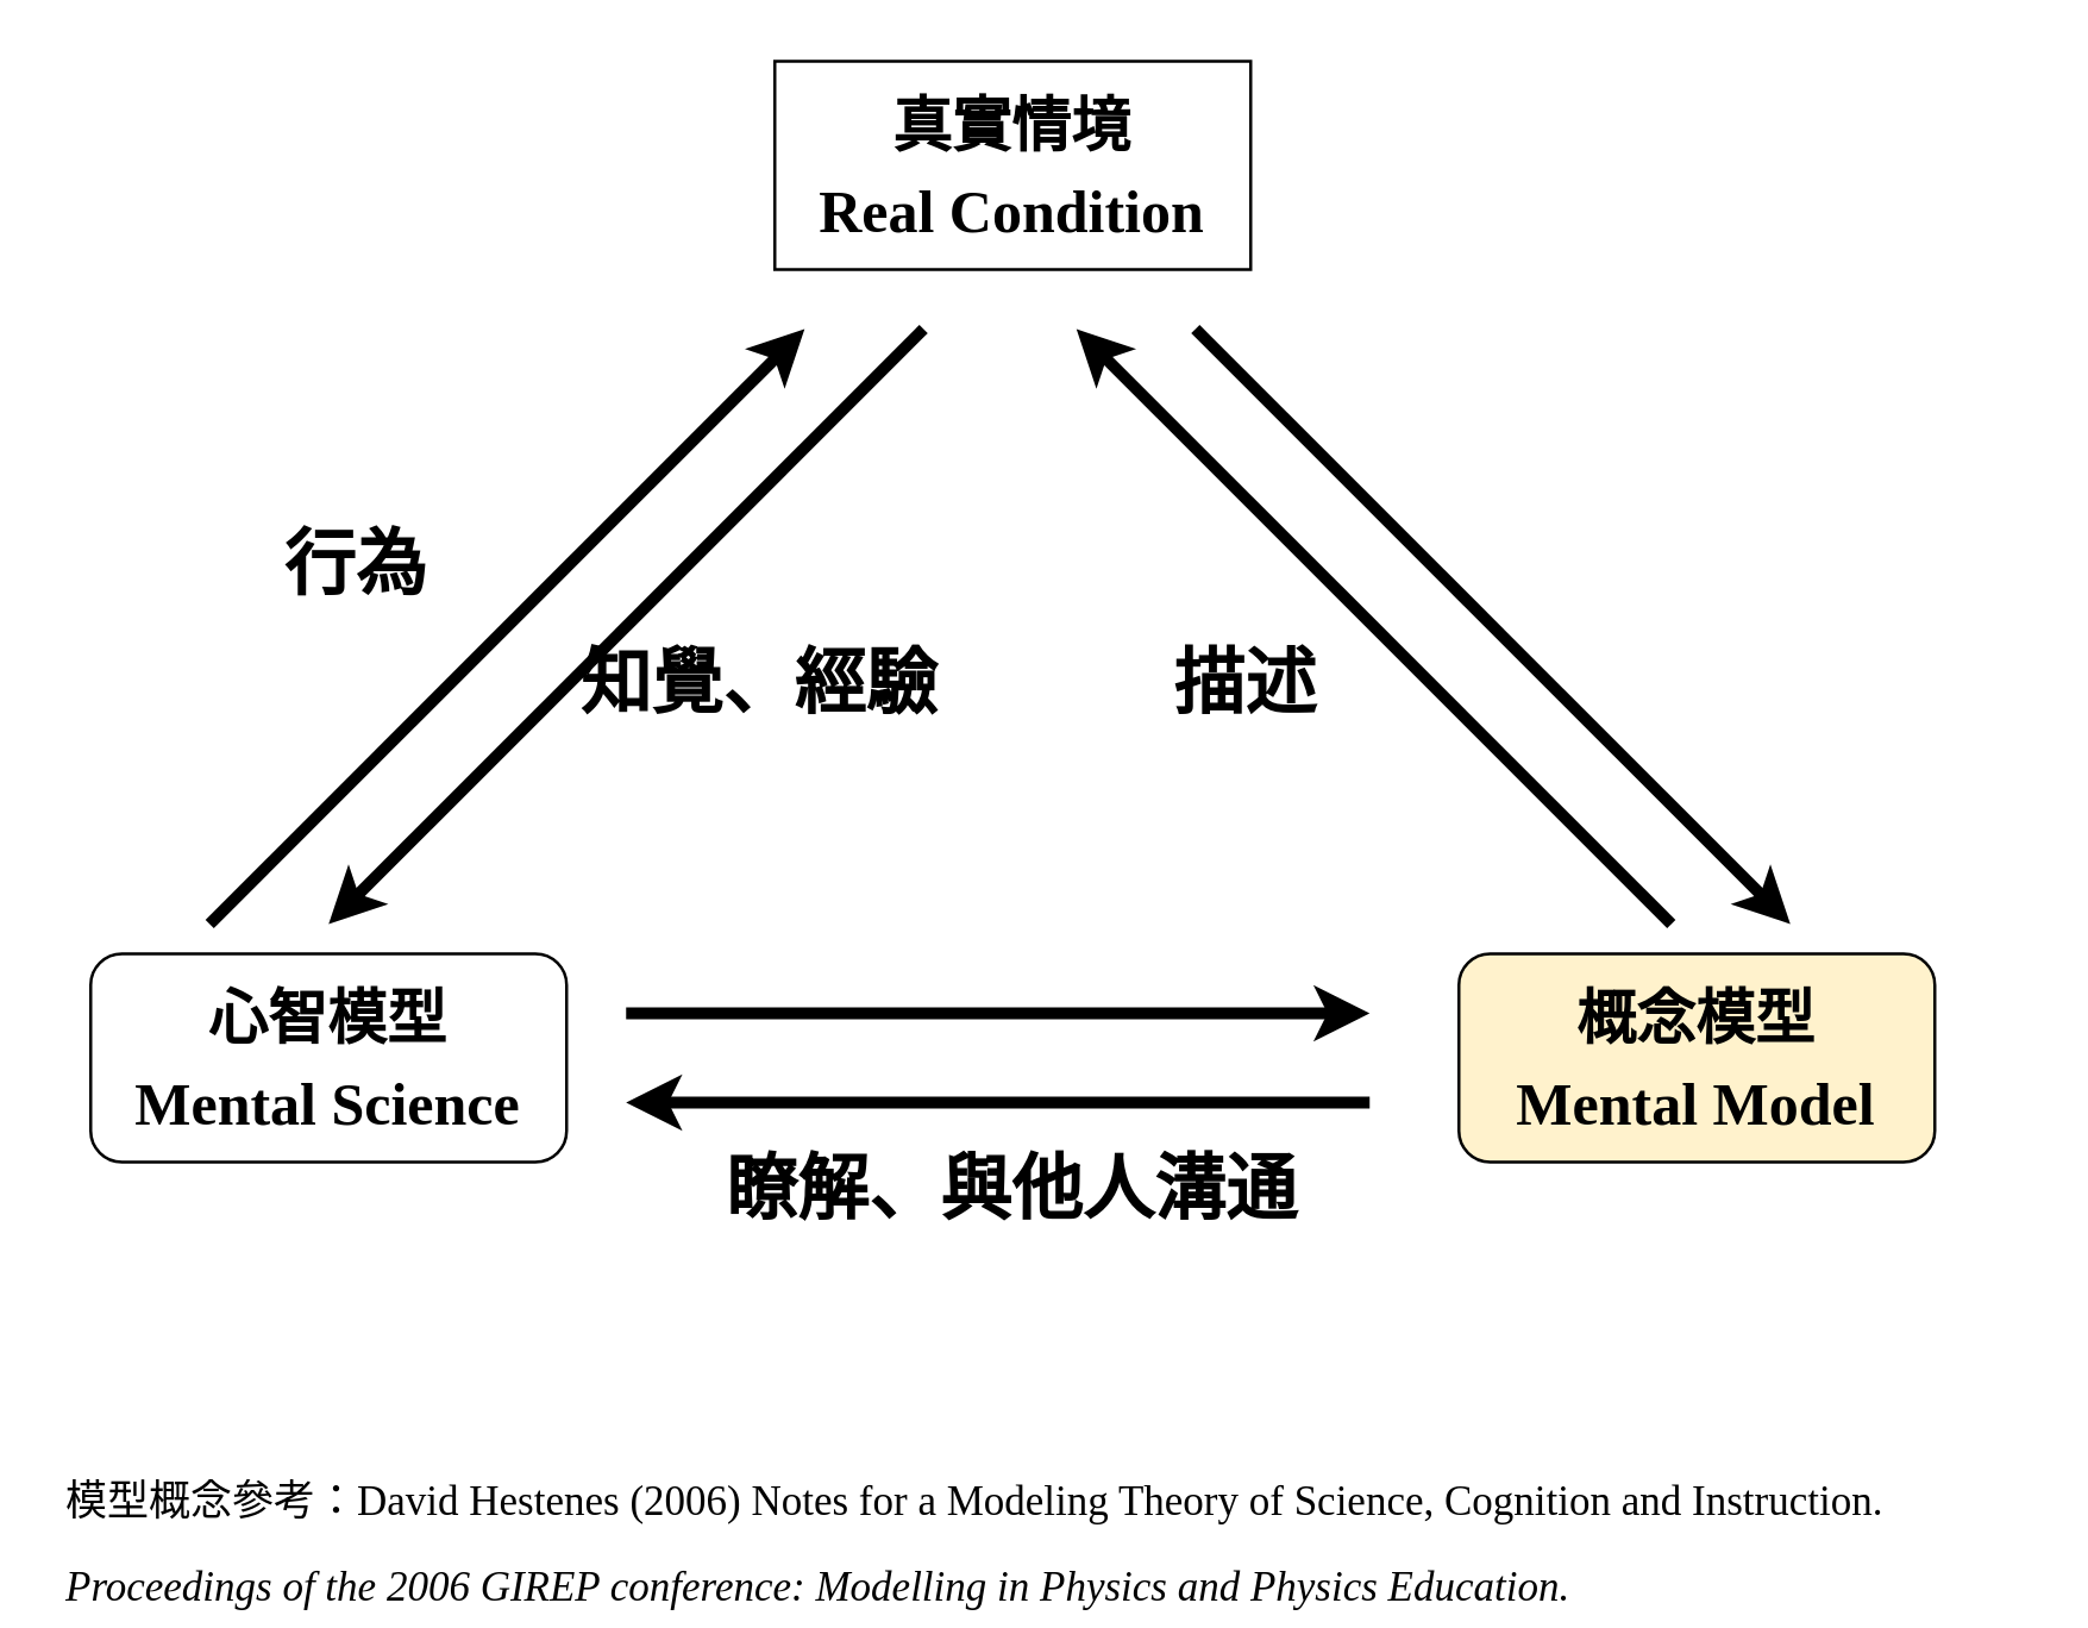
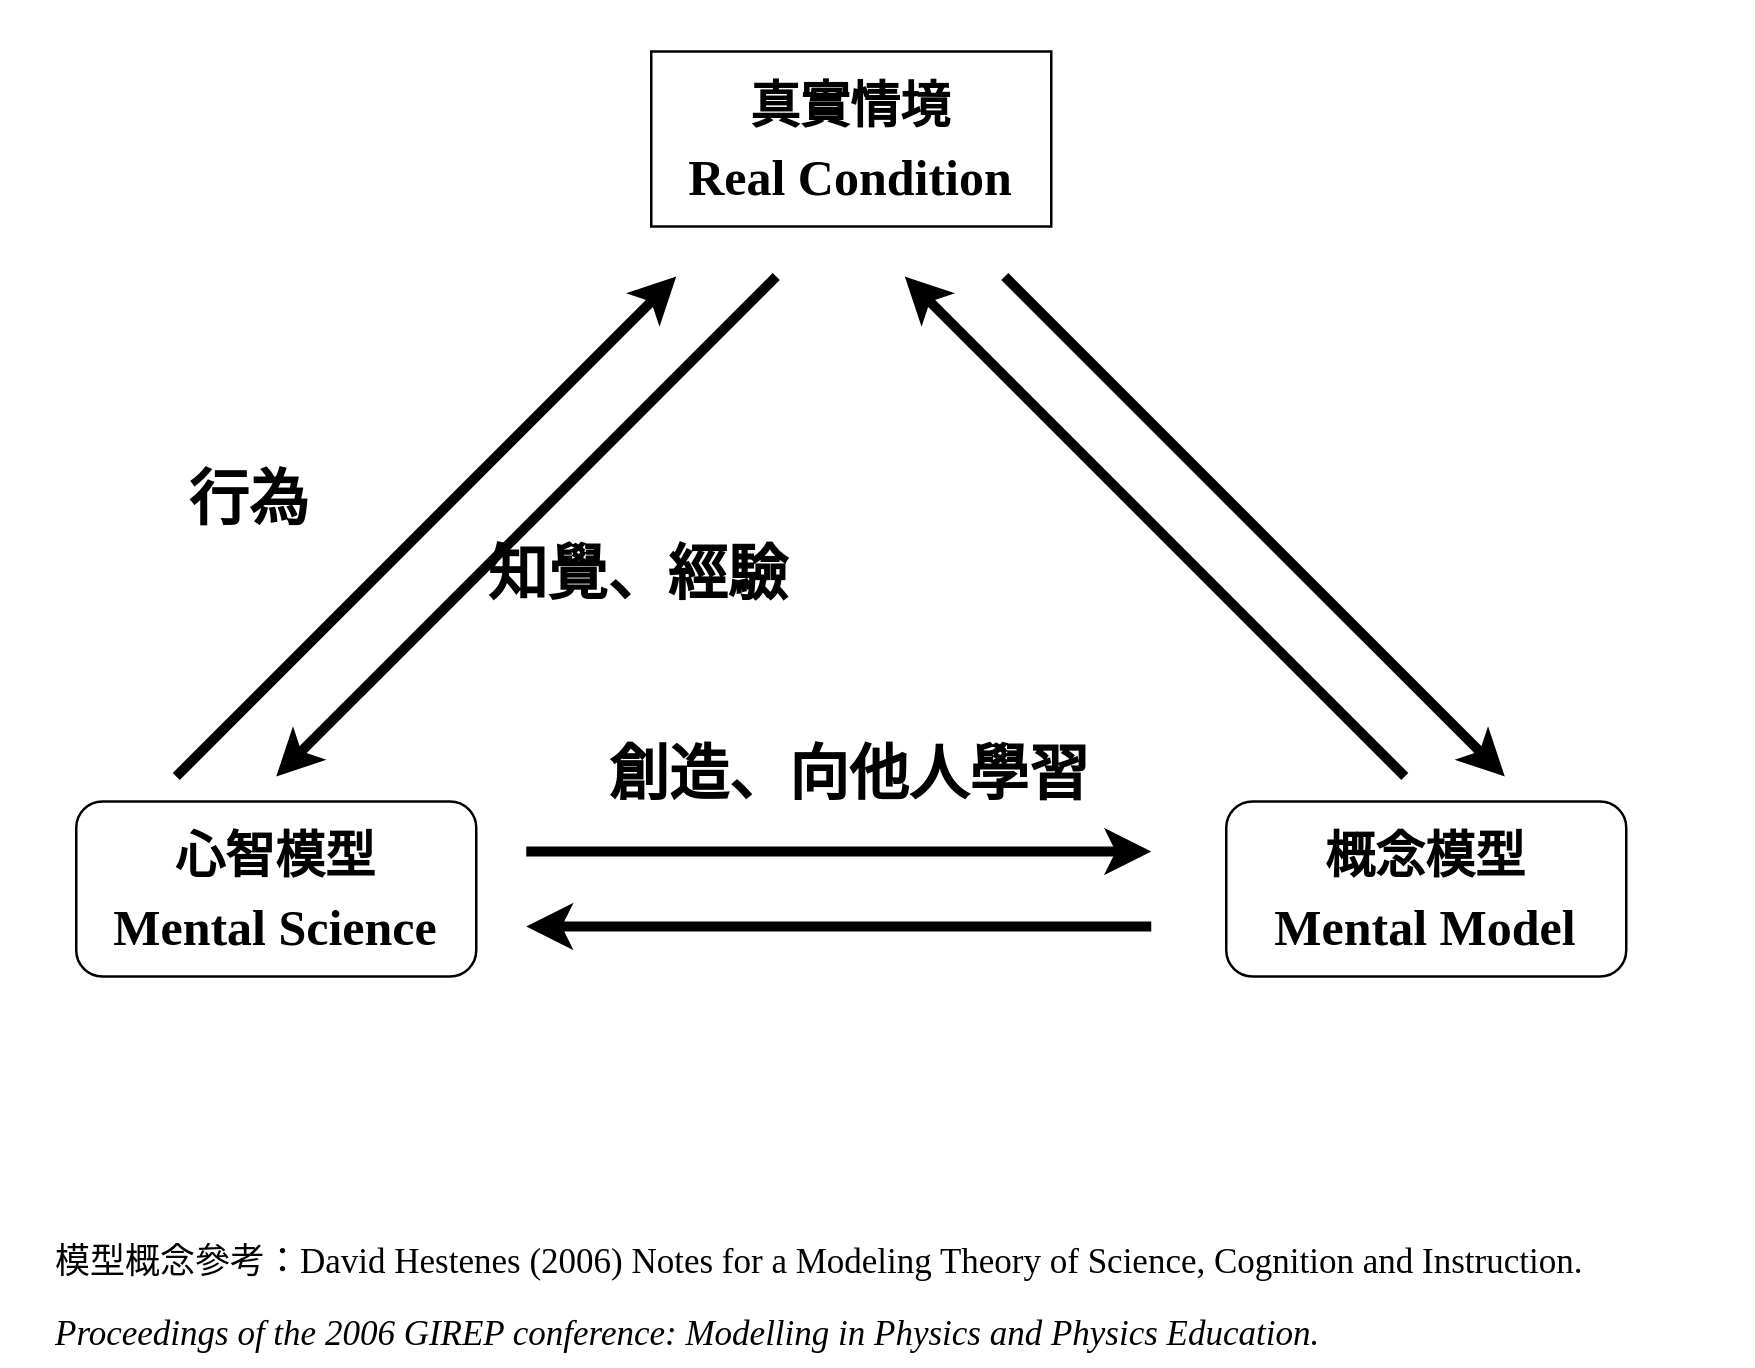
- <mxCell id="14" value="行為" style="text;html=1;strokeColor=none;fillColor=none;align=center;verticalAlign=middle;whiteSpace=wrap;rounded=0;fontFamily=微軟正黑體;fontSize=24;fontStyle=1" parent="1" vertex="1"><mxGeometry x="80" y="180" width="78.58" height="20" as="geometry" /></mxCell>
+ <mxCell id="14" value="行為" style="text;html=1;strokeColor=none;fillColor=none;align=center;verticalAlign=middle;whiteSpace=wrap;rounded=0;fontFamily=微軟正黑體;fontSize=24;fontStyle=1" parent="1" vertex="1"><mxGeometry x="60" y="190" width="78.58" height="20" as="geometry" /></mxCell>
- <mxCell id="15" value="描述" style="text;html=1;strokeColor=none;fillColor=none;align=center;verticalAlign=middle;whiteSpace=wrap;rounded=0;fontFamily=微軟正黑體;fontSize=24;fontStyle=1" parent="1" vertex="1"><mxGeometry x="379.29" y="220" width="78.58" height="20" as="geometry" /></mxCell>
+ <mxCell id="16" value="創造、向他人學習" style="text;html=1;strokeColor=none;fillColor=none;align=center;verticalAlign=middle;whiteSpace=wrap;rounded=0;fontFamily=微軟正黑體;fontSize=24;fontStyle=1" vertex="1" parent="1"><mxGeometry x="225" y="300" width="229.29" height="20" as="geometry" /></mxCell>
- <mxCell id="3" value="&lt;font style=&quot;font-size: 20px&quot;&gt;概念模型&lt;br&gt;Mental Model&lt;/font&gt;" style="rounded=1;whiteSpace=wrap;html=1;fontFamily=微軟正黑體;fontSize=24;fontStyle=1;fillColor=#fff2cc;" parent="1" vertex="1"><mxGeometry x="490" y="320" width="160" height="70" as="geometry" /></mxCell>
+ <mxCell id="3" value="&lt;font style=&quot;font-size: 20px&quot;&gt;概念模型&lt;br&gt;Mental Model&lt;/font&gt;" style="rounded=1;whiteSpace=wrap;html=1;fontFamily=微軟正黑體;fontSize=24;fontStyle=1" parent="1" vertex="1"><mxGeometry x="490" y="320" width="160" height="70" as="geometry" /></mxCell>
- <mxCell id="12" value="瞭解、與他人溝通" style="text;html=1;strokeColor=none;fillColor=none;align=center;verticalAlign=middle;whiteSpace=wrap;rounded=0;fontFamily=微軟正黑體;fontSize=24;fontStyle=1" parent="1" vertex="1"><mxGeometry x="238" y="390" width="204" height="20" as="geometry" /></mxCell>
